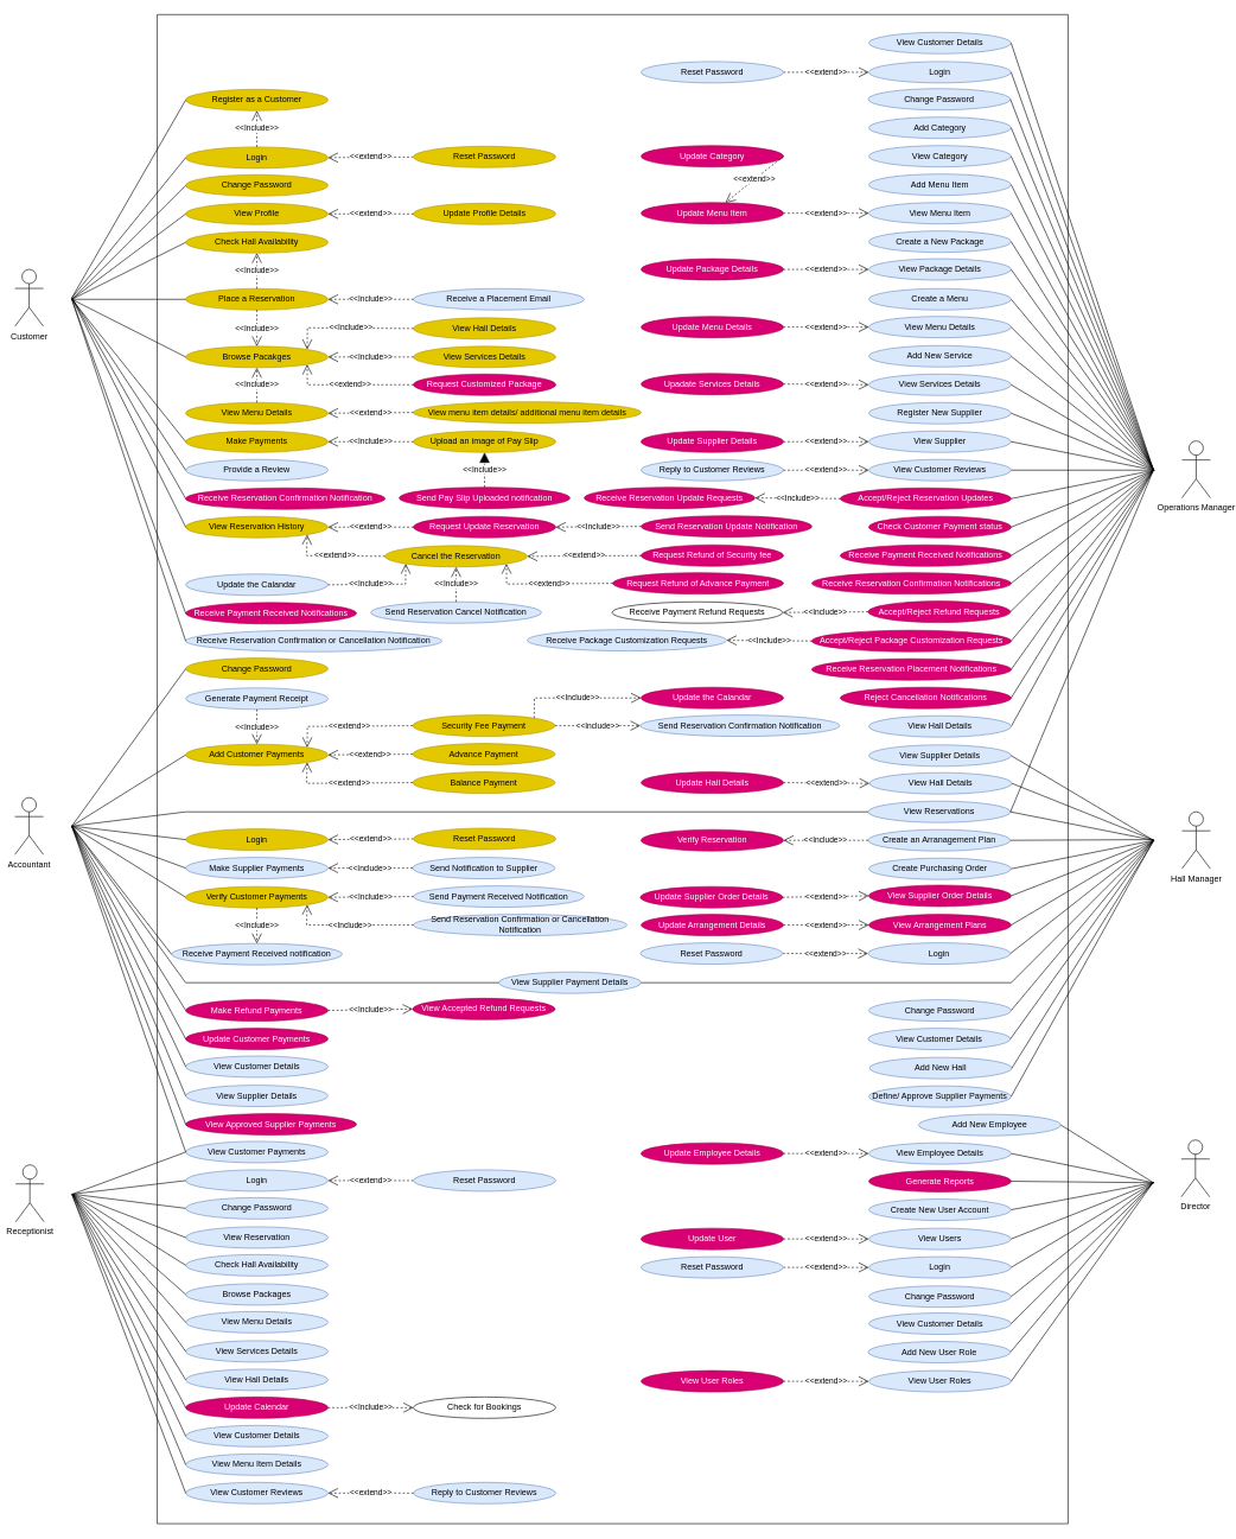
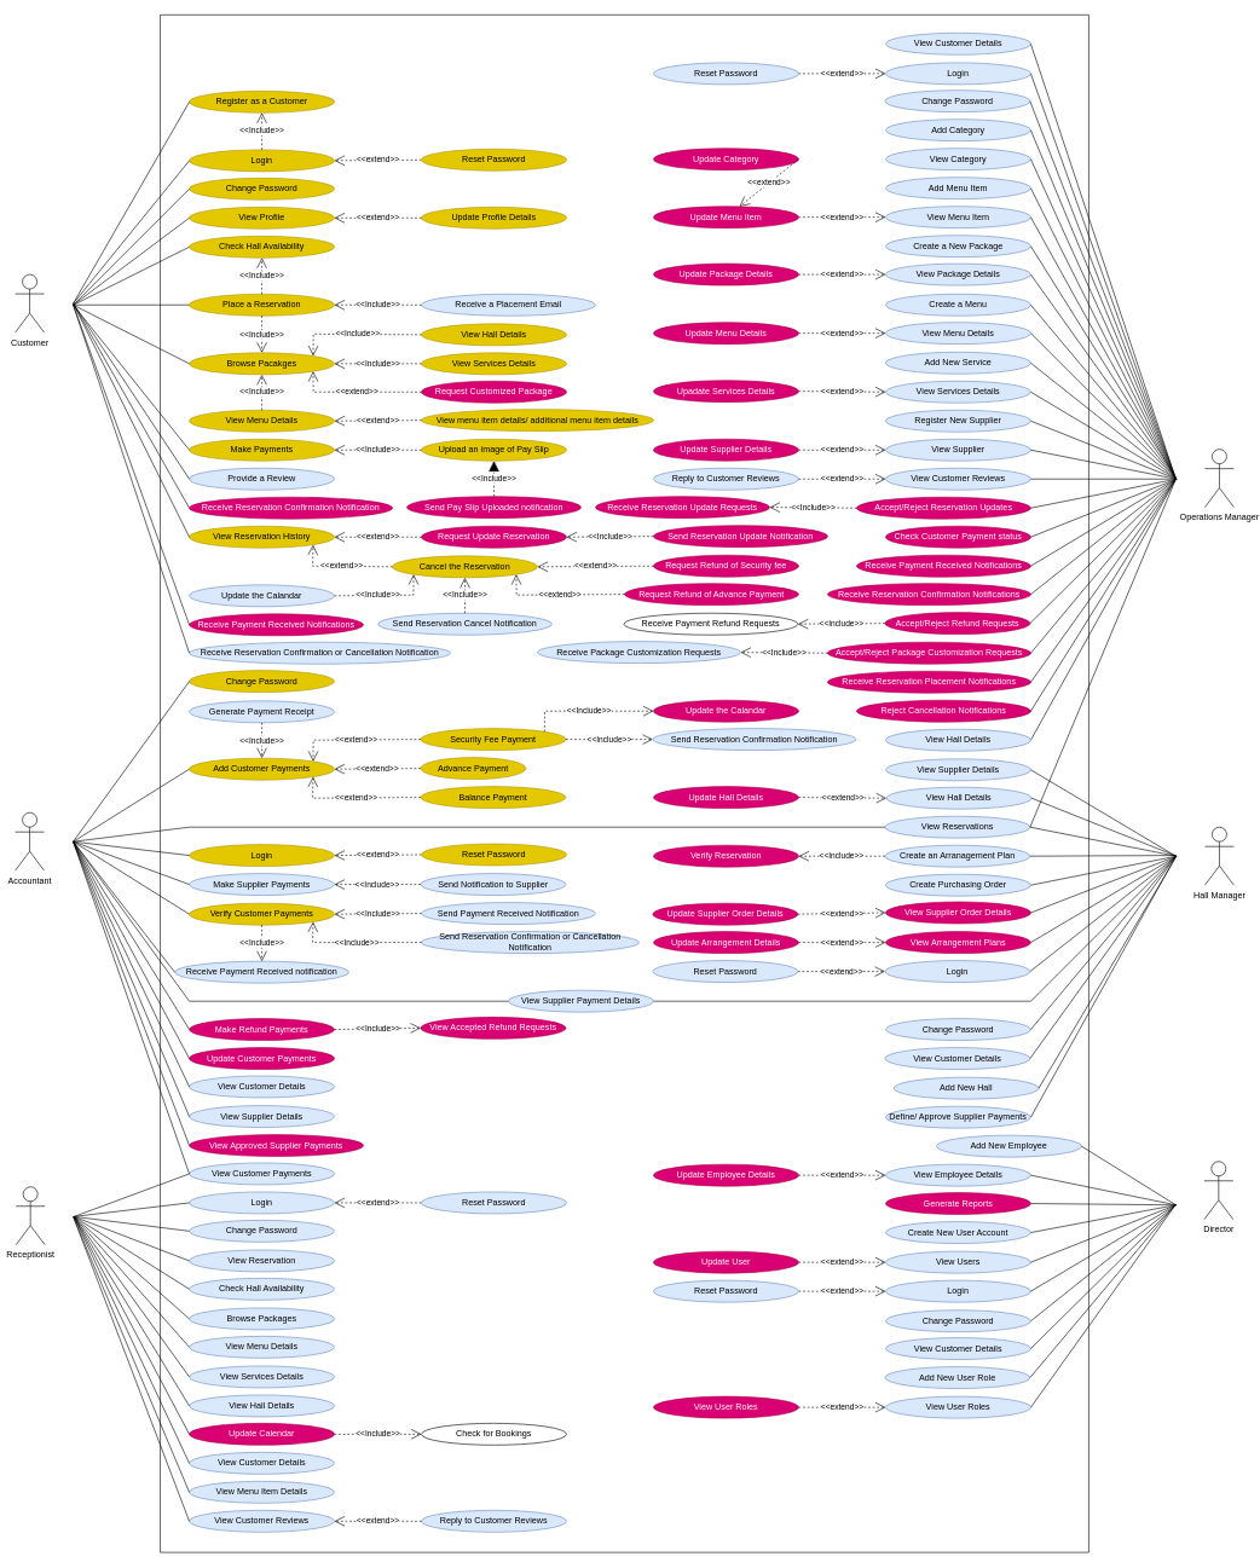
- <mxCell id="89" value="Advance Payment" style="ellipse;whiteSpace=wrap;html=1;fillColor=#e3c800;strokeColor=#B09500;fontColor=#000000;" parent="1" vertex="1"><mxGeometry x="579" y="1044" width="200" height="30" as="geometry" /></mxCell>
+ <mxCell id="89" value="Advance Payment" style="ellipse;whiteSpace=wrap;html=1;fillColor=#e3c800;strokeColor=#B09500;fontColor=#000000;" parent="1" vertex="1"><mxGeometry x="579" y="1044" width="145" height="30" as="geometry" /></mxCell>
- <mxCell id="66" value="Add New Hall" style="ellipse;whiteSpace=wrap;html=1;fillColor=#dae8fc;strokeColor=#6c8ebf;" parent="1" vertex="1"><mxGeometry x="1221" y="1485" width="200" height="30" as="geometry" /></mxCell>
+ <mxCell id="66" value="Add New Hall" style="ellipse;whiteSpace=wrap;html=1;fillColor=#dae8fc;strokeColor=#6c8ebf;" parent="1" vertex="1"><mxGeometry x="1231" y="1485" width="200" height="30" as="geometry" /></mxCell>
